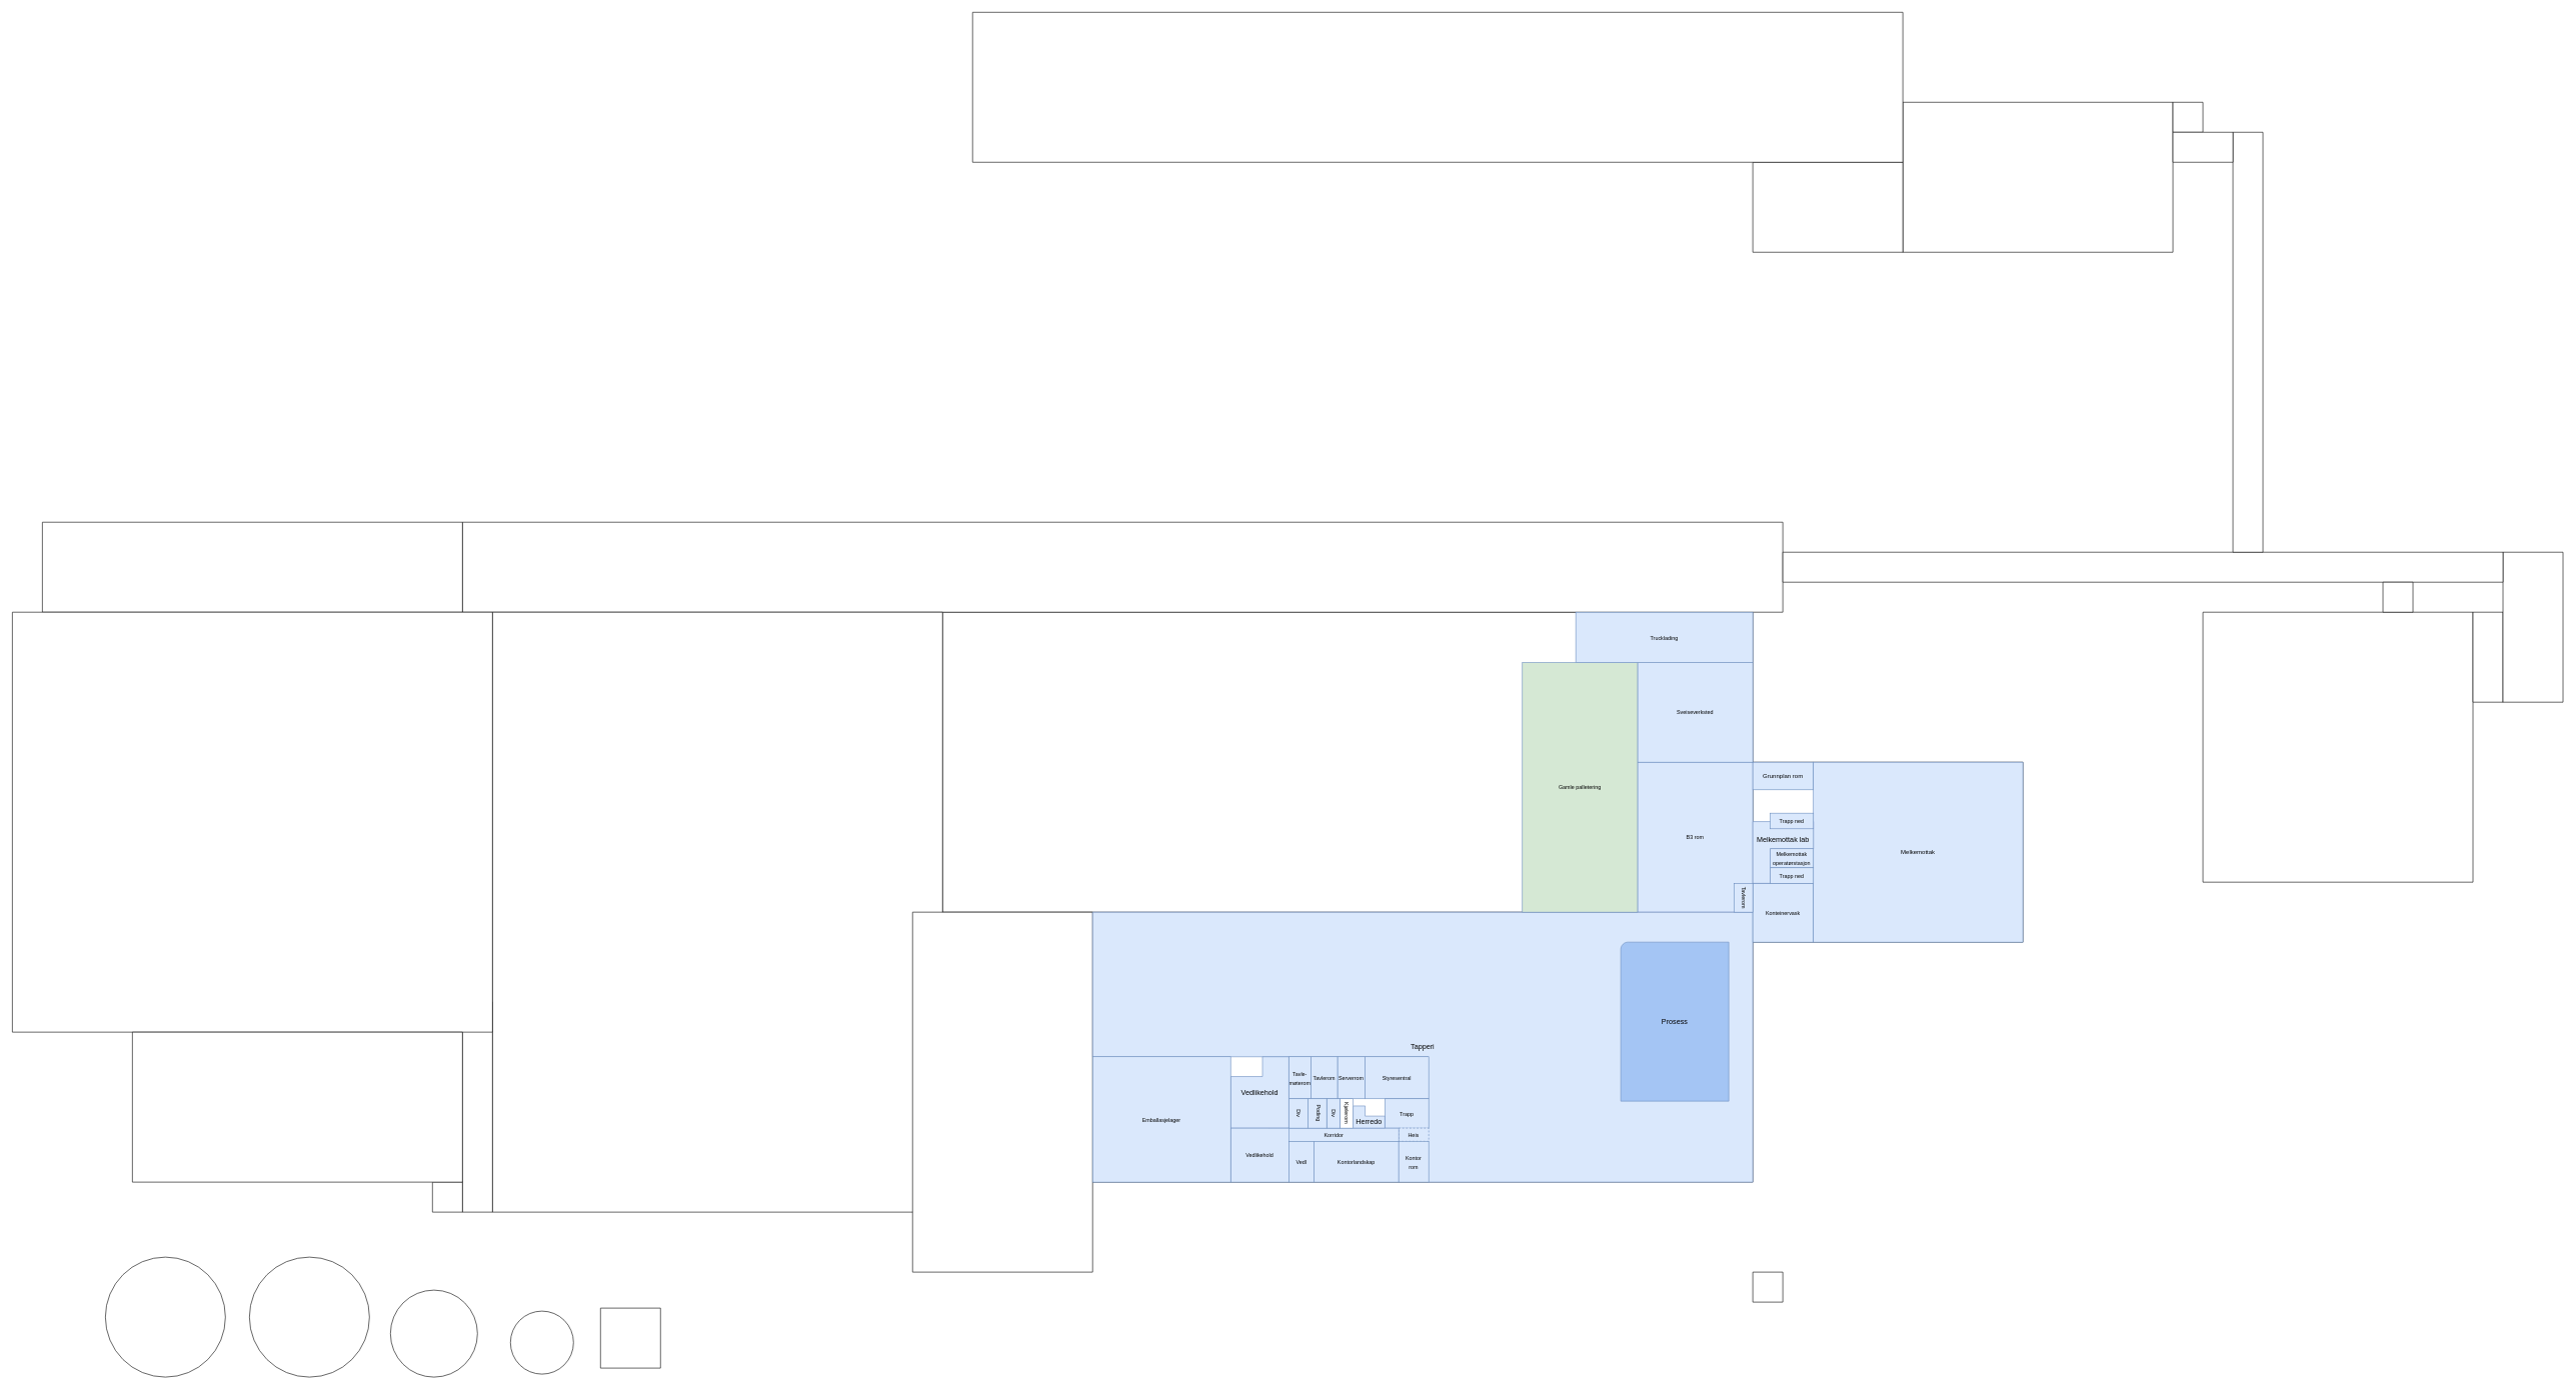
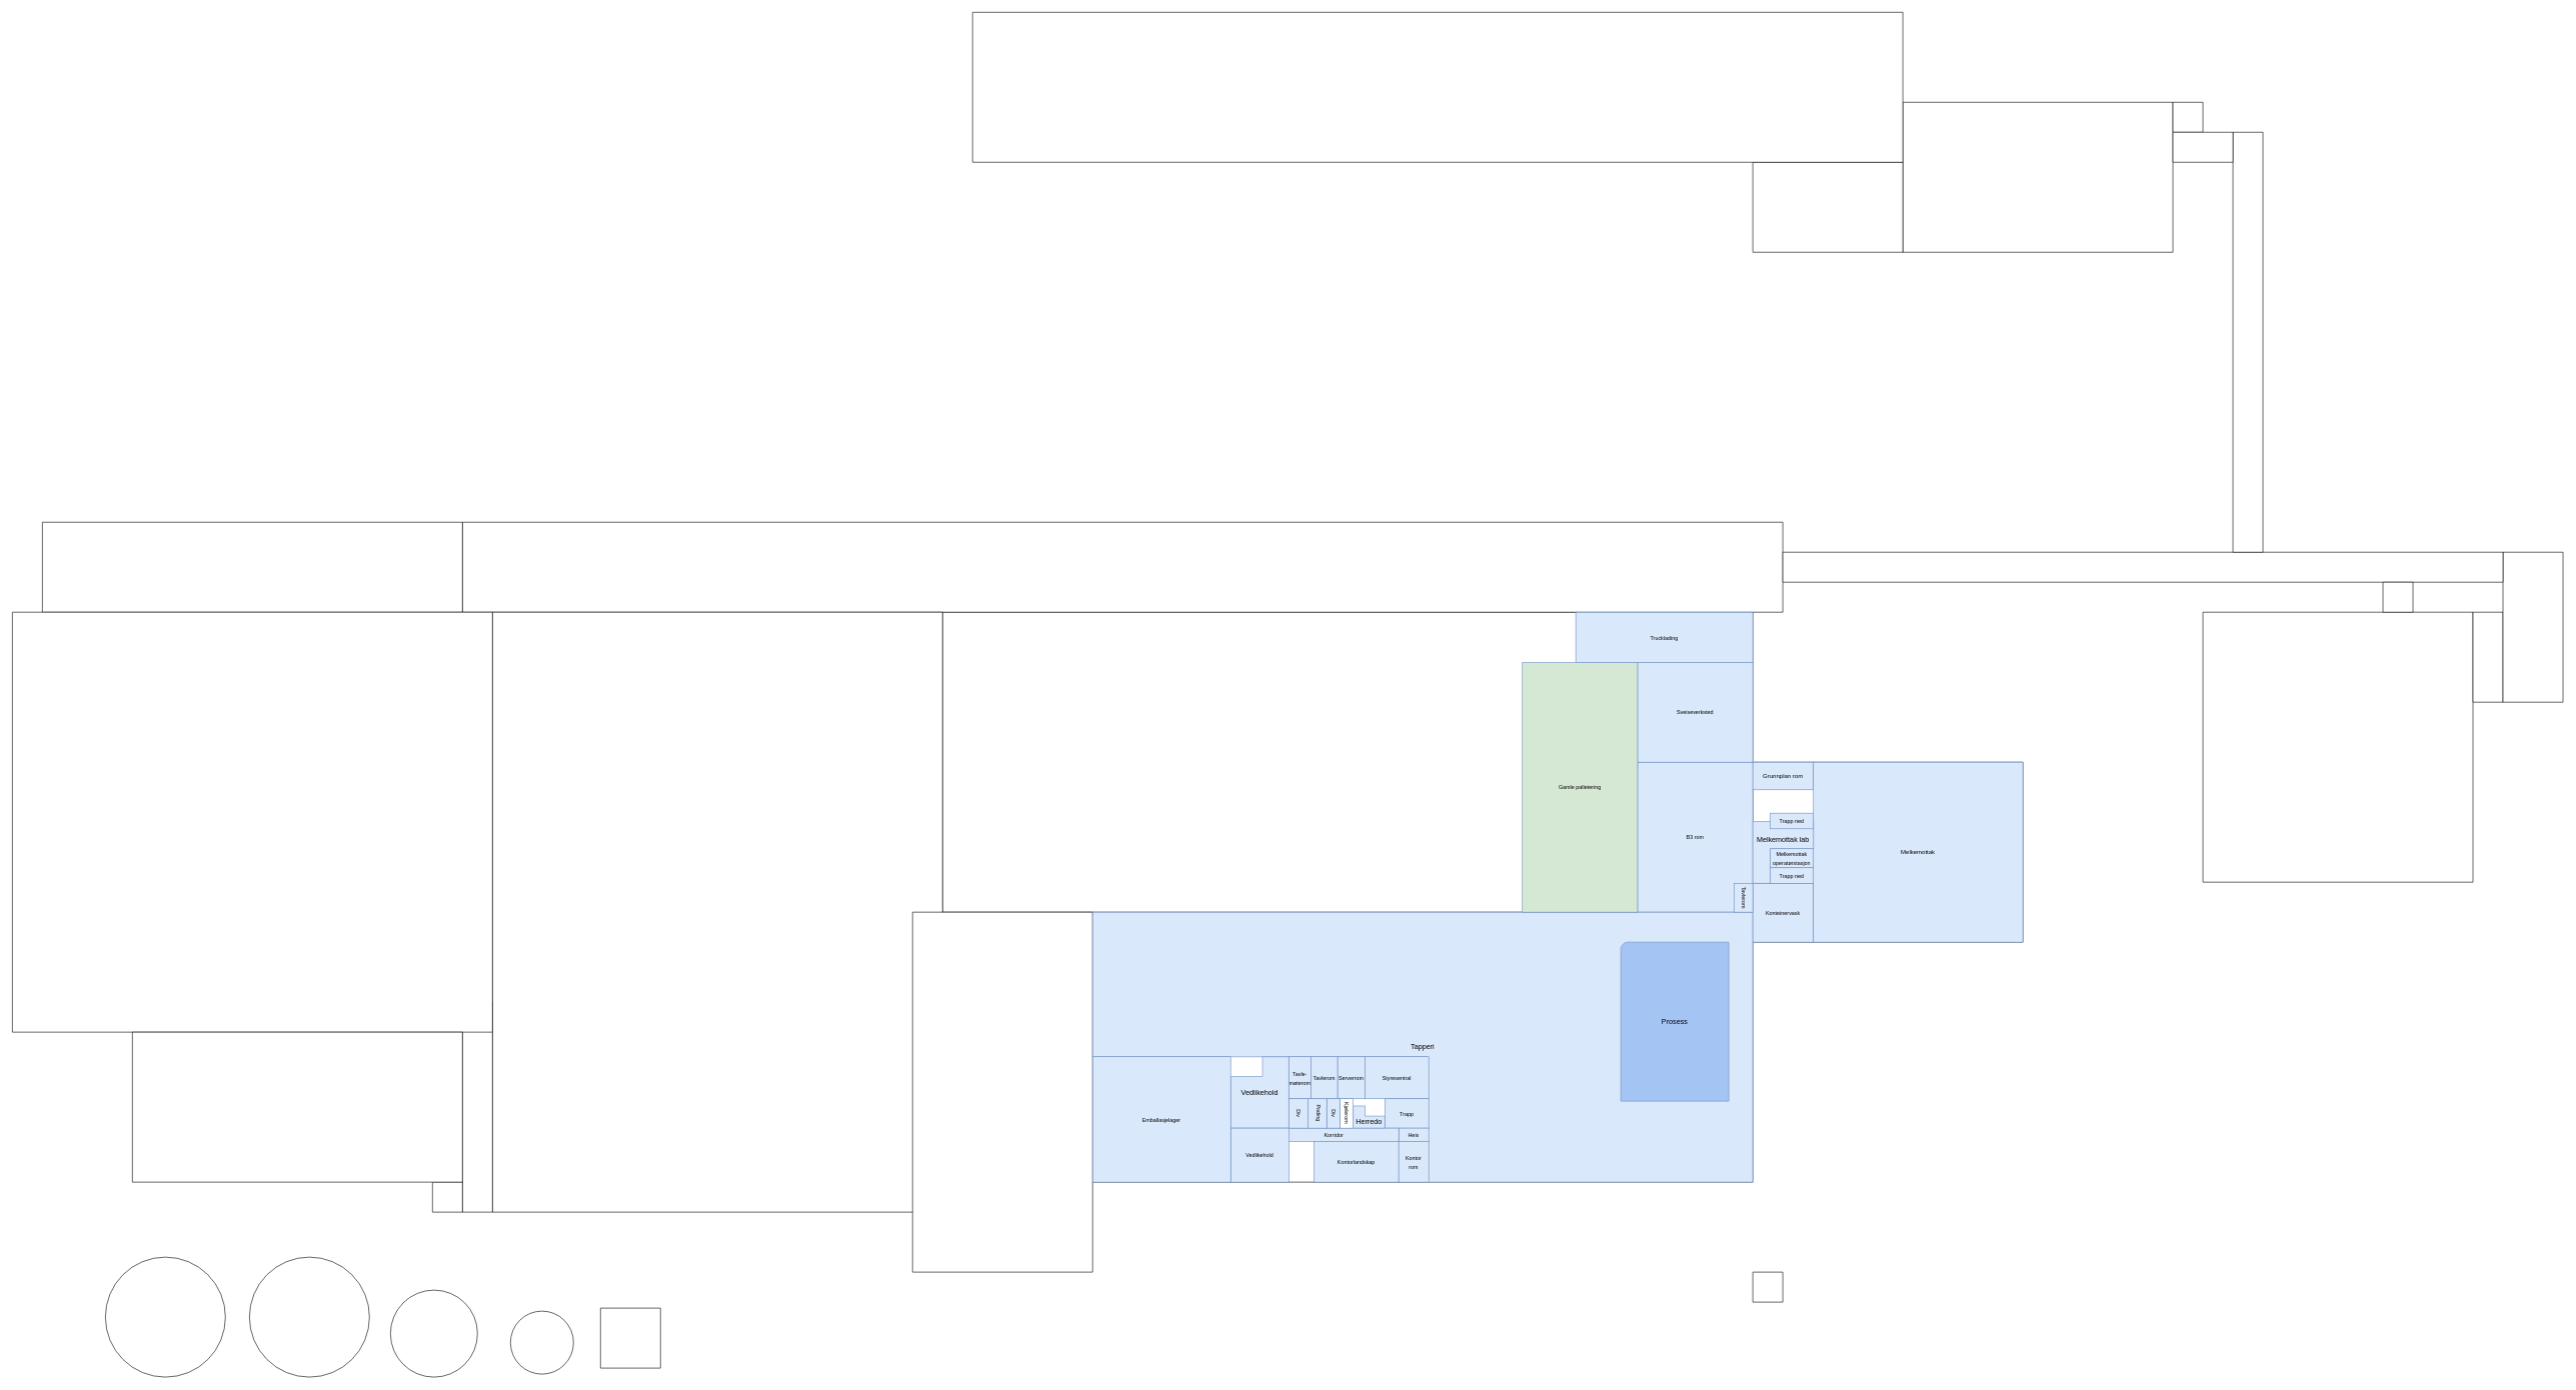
- <mxCell id="39" value="&lt;font style=&quot;font-size: 9px;&quot;&gt;Heis&lt;/font&gt;" style="rounded=0;whiteSpace=wrap;html=1;fillColor=#dae8fc;strokeColor=#6c8ebf;dashed=1;" parent="31" vertex="1"><mxGeometry x="2330" y="1880" width="50" height="22" as="geometry" /></mxCell>
+ <mxCell id="39" value="&lt;font style=&quot;font-size: 9px;&quot;&gt;Heis&lt;/font&gt;" style="rounded=0;whiteSpace=wrap;html=1;fillColor=#dae8fc;strokeColor=#6c8ebf;" parent="31" vertex="1"><mxGeometry x="2330" y="1880" width="50" height="22" as="geometry" /></mxCell>
- <mxCell id="54" value="&lt;font style=&quot;font-size: 9px;&quot;&gt;Vedl&lt;/font&gt;" style="rounded=0;whiteSpace=wrap;html=1;fillColor=#dae8fc;strokeColor=#6c8ebf;" vertex="1" parent="31"><mxGeometry x="2147" y="1902" width="42" height="68" as="geometry" /></mxCell>
